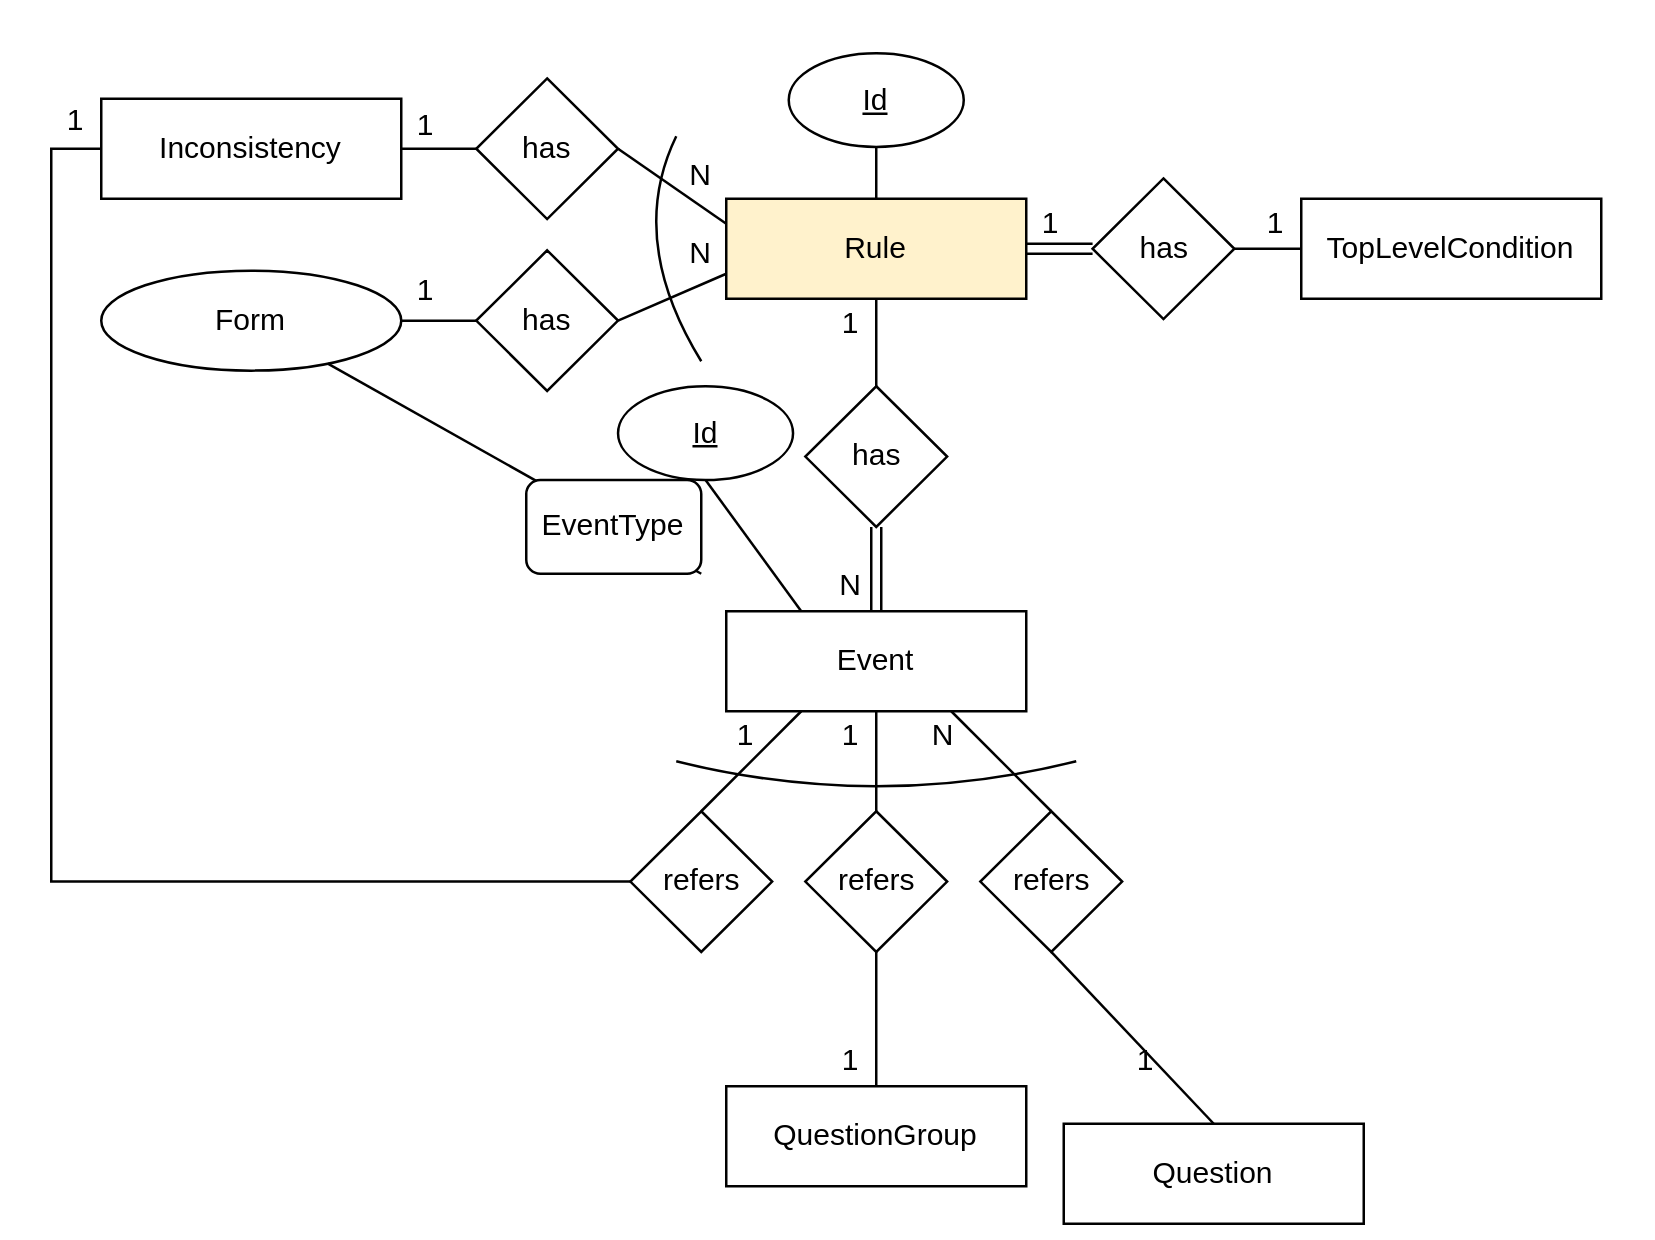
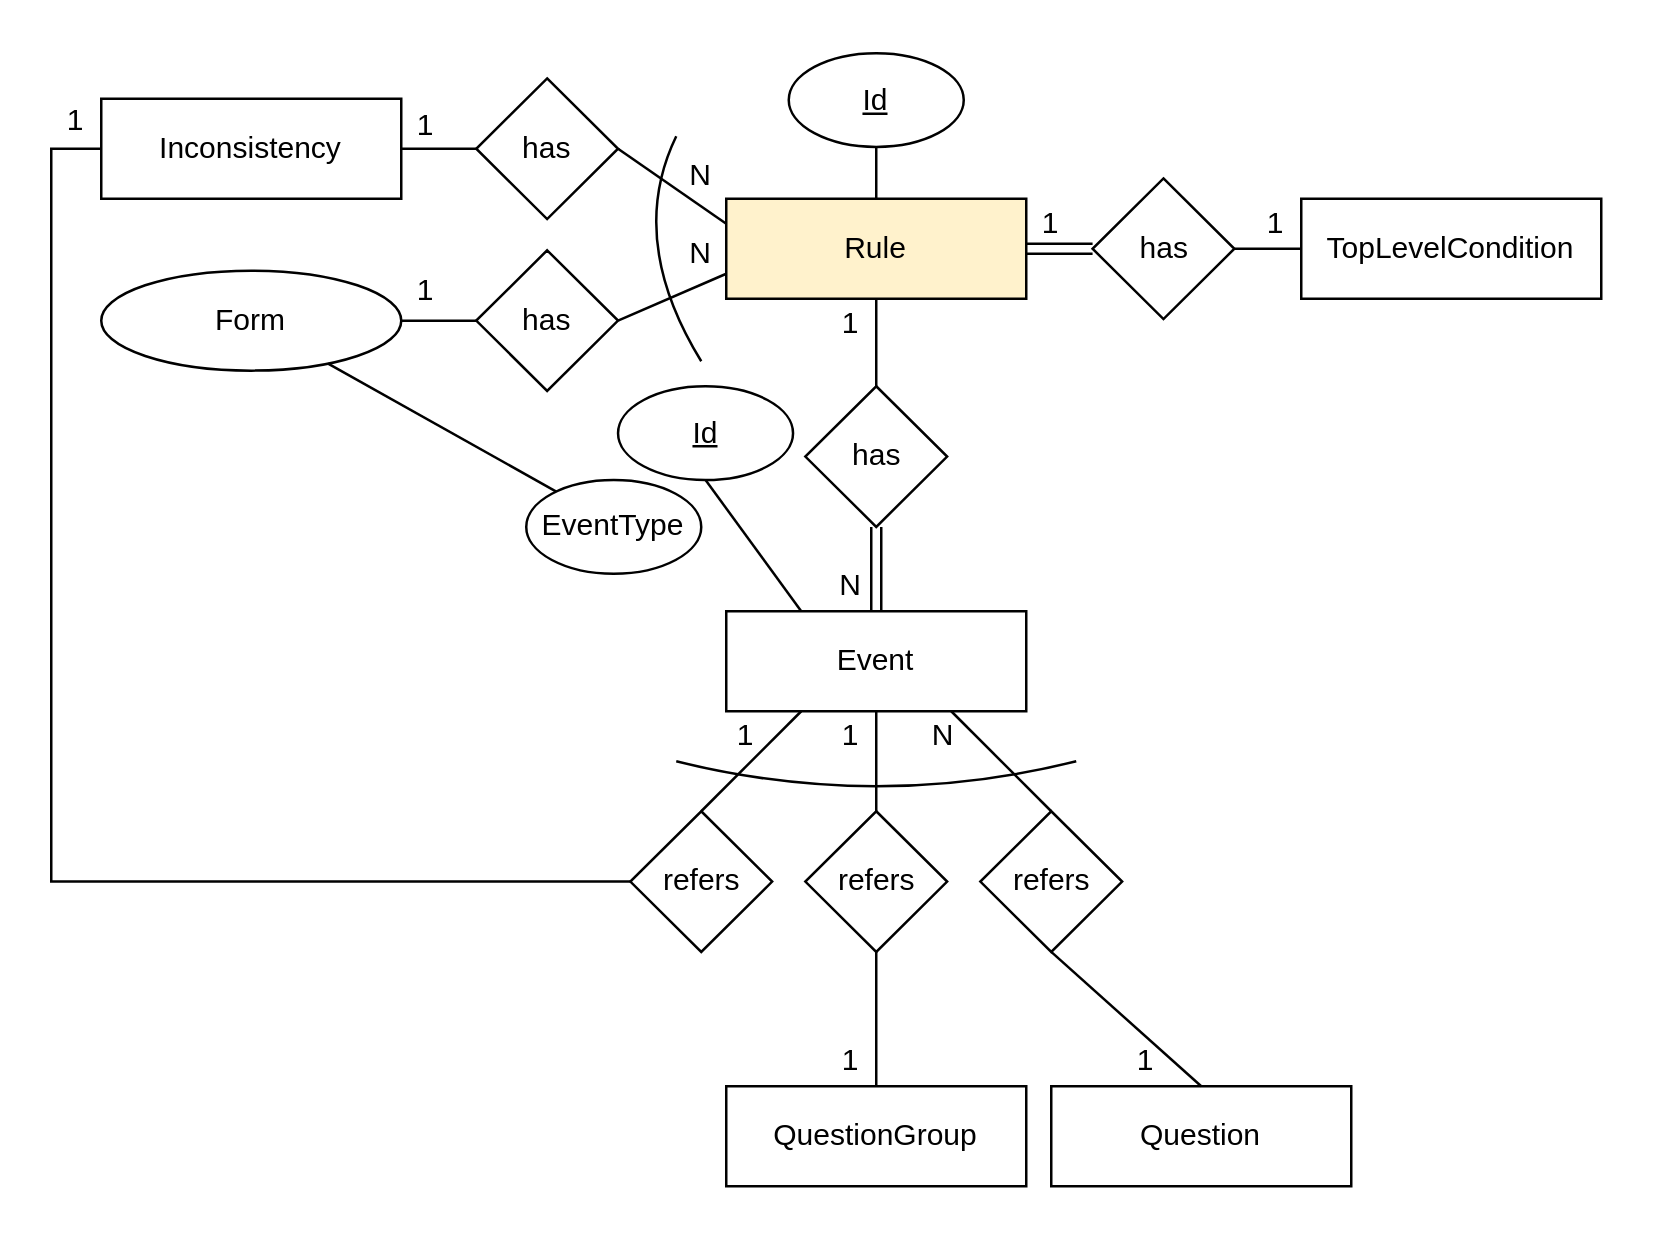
- <mxCell id="32" value="EventType" style="whiteSpace=wrap;html=1;rounded=1;" parent="1" vertex="1"><mxGeometry x="210" y="191.5" width="70" height="37.5" as="geometry" /></mxCell>
+ <mxCell id="32" value="EventType" style="ellipse;whiteSpace=wrap;html=1;" parent="1" vertex="1"><mxGeometry x="210" y="191.5" width="70" height="37.5" as="geometry" /></mxCell>
- <mxCell id="21" value="Question" style="rounded=0;whiteSpace=wrap;html=1;" parent="1" vertex="1"><mxGeometry x="425" y="449" width="120" height="40" as="geometry" /></mxCell>
+ <mxCell id="21" value="Question" style="rounded=0;whiteSpace=wrap;html=1;" parent="1" vertex="1"><mxGeometry x="420" y="434" width="120" height="40" as="geometry" /></mxCell>
